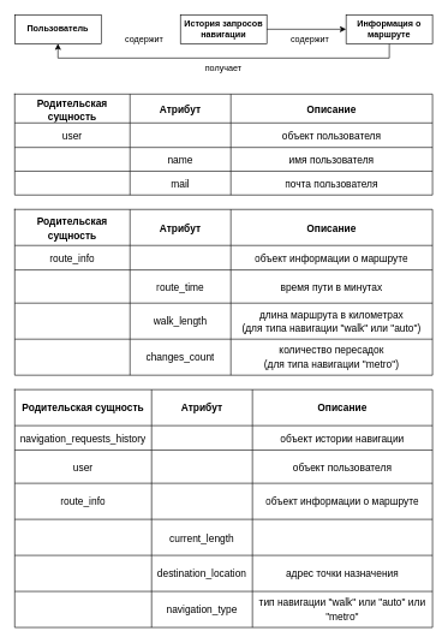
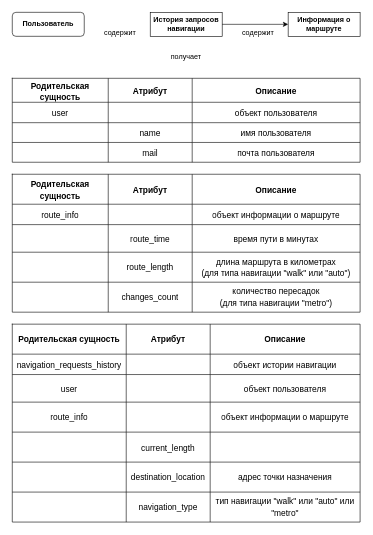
- <mxCell id="2" value="Пользователь" style="rounded=0;whiteSpace=wrap;html=1;fontStyle=1" vertex="1" parent="1"><mxGeometry x="20" y="20" width="120" height="40" as="geometry" /></mxCell>
+ <mxCell id="2" value="Пользователь" style="whiteSpace=wrap;html=1;fontStyle=1;rounded=1;" vertex="1" parent="1"><mxGeometry x="20" y="20" width="120" height="40" as="geometry" /></mxCell>
- <mxCell id="4" style="edgeStyle=orthogonalEdgeStyle;rounded=0;orthogonalLoop=1;jettySize=auto;html=1;exitX=0.5;exitY=1;exitDx=0;exitDy=0;entryX=0.5;entryY=1;entryDx=0;entryDy=0;" edge="1" parent="1" source="5" target="2"><mxGeometry relative="1" as="geometry"><Array as="points"><mxPoint x="540" y="80" /><mxPoint x="80" y="80" /></Array></mxGeometry></mxCell>
- <mxCell id="42" value="&lt;span style=&quot;font-size: 14px;&quot;&gt;walk_length&lt;/span&gt;" style="shape=partialRectangle;html=1;whiteSpace=wrap;connectable=0;strokeColor=inherit;overflow=hidden;fillColor=none;top=0;left=0;bottom=0;right=0;pointerEvents=1;fontSize=16;" vertex="1" parent="40"><mxGeometry x="160" width="140" height="50" as="geometry"><mxRectangle width="140" height="50" as="alternateBounds" /></mxGeometry></mxCell>
+ <mxCell id="42" value="&lt;span style=&quot;font-size: 14px;&quot;&gt;route_length&lt;/span&gt;" style="shape=partialRectangle;html=1;whiteSpace=wrap;connectable=0;strokeColor=inherit;overflow=hidden;fillColor=none;top=0;left=0;bottom=0;right=0;pointerEvents=1;fontSize=16;" vertex="1" parent="40"><mxGeometry x="160" width="140" height="50" as="geometry"><mxRectangle width="140" height="50" as="alternateBounds" /></mxGeometry></mxCell>
